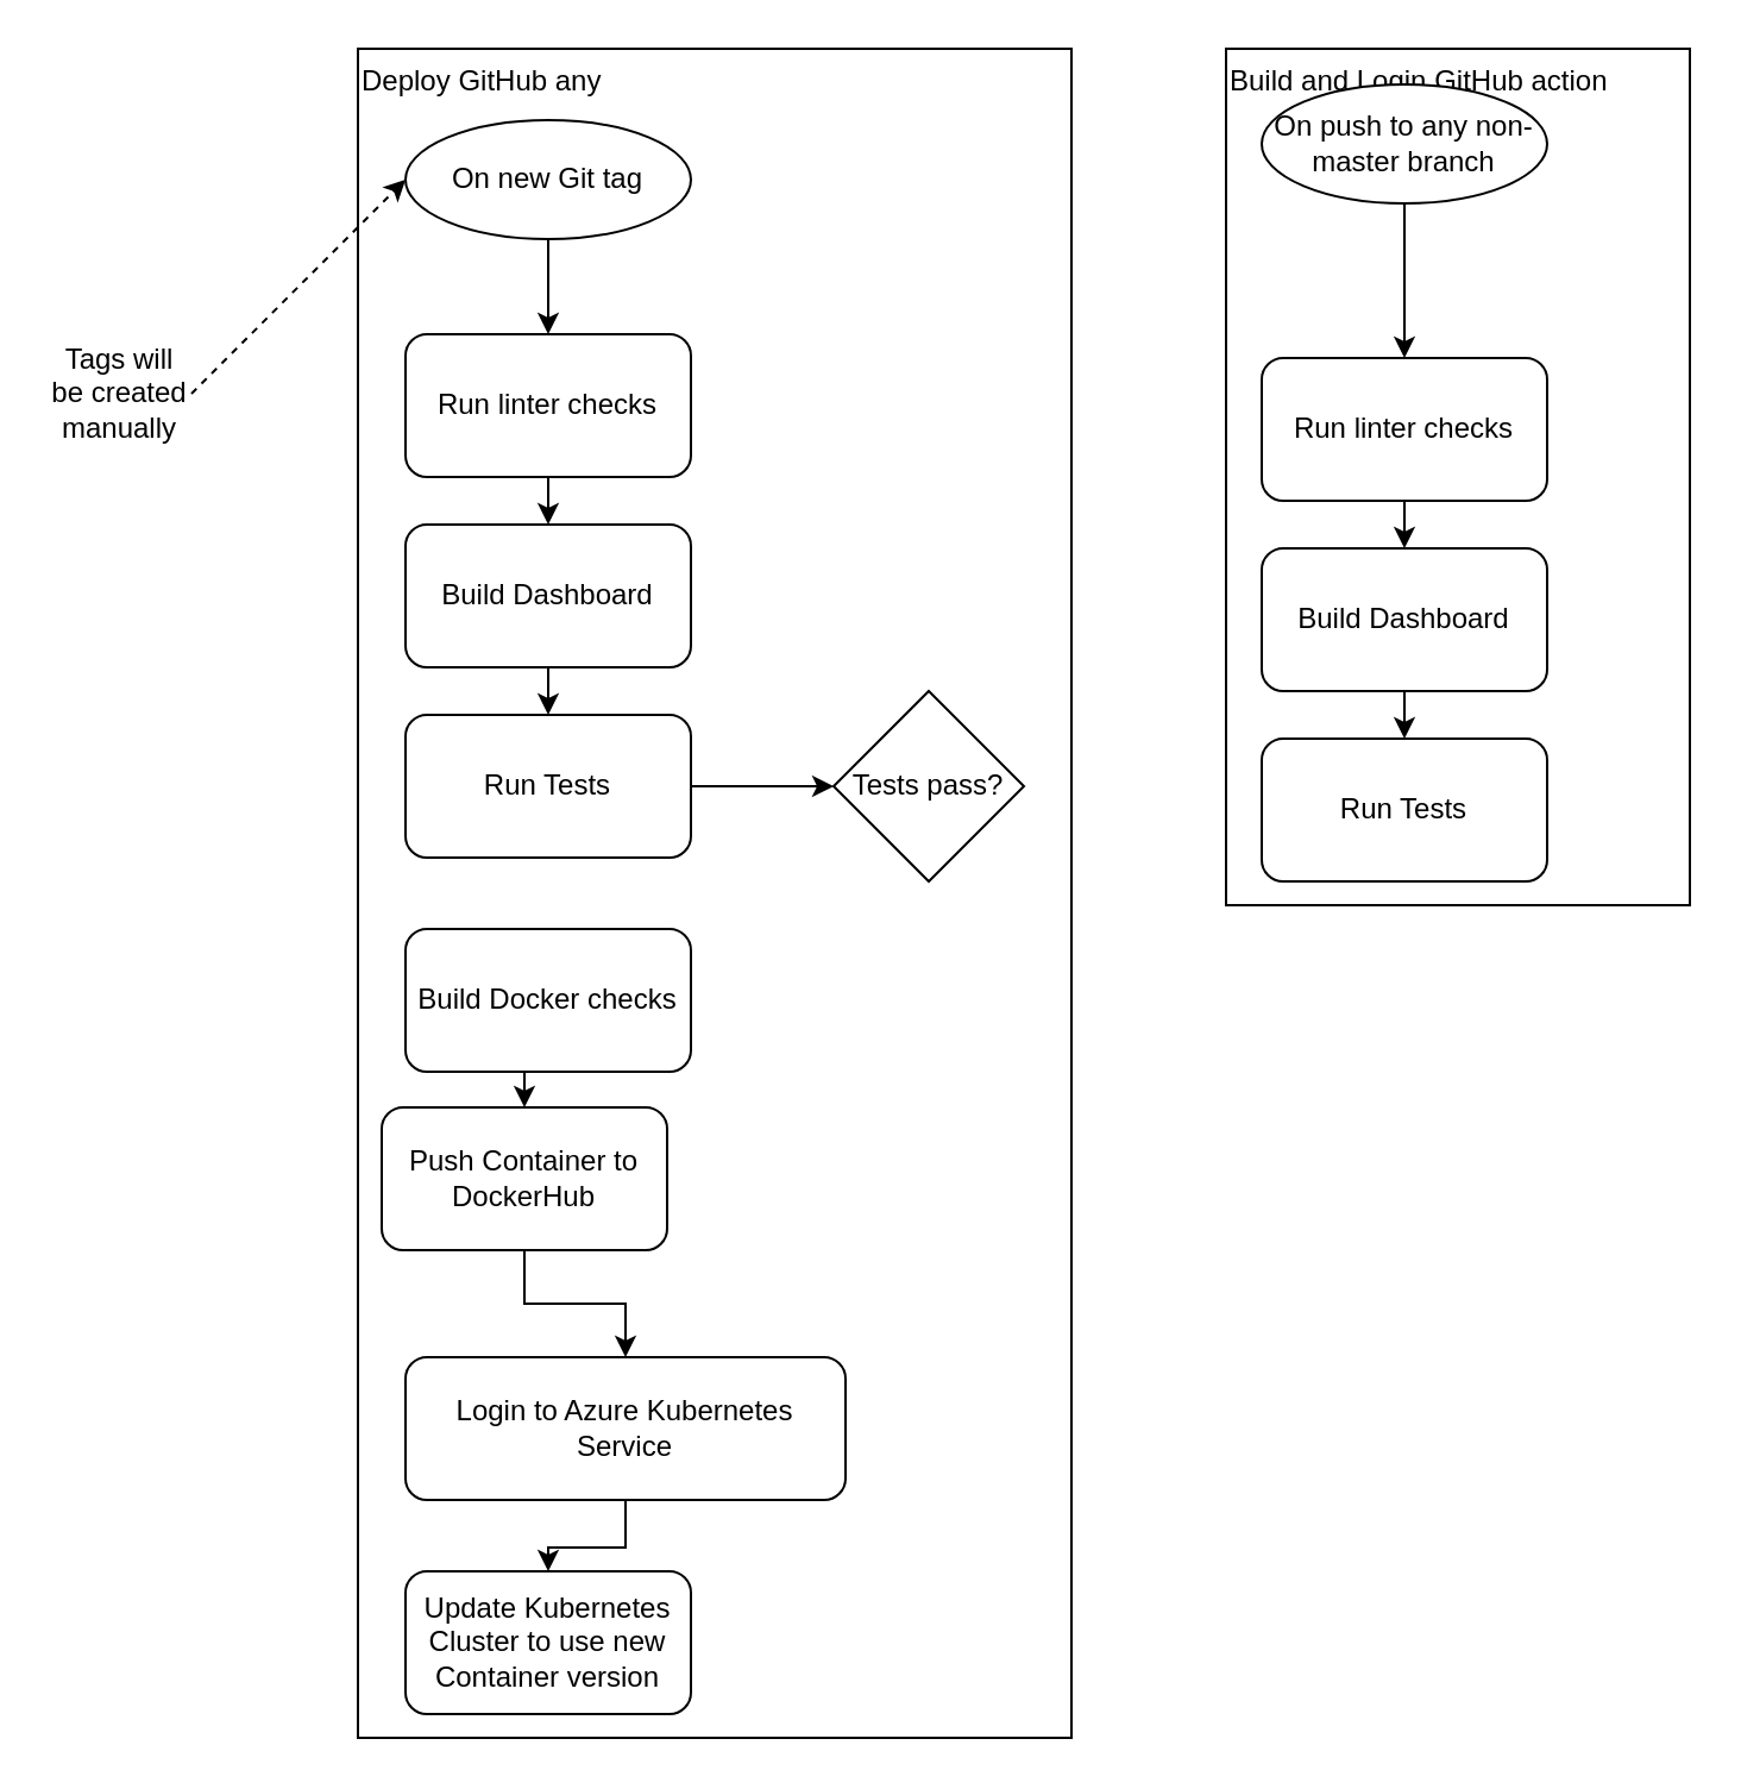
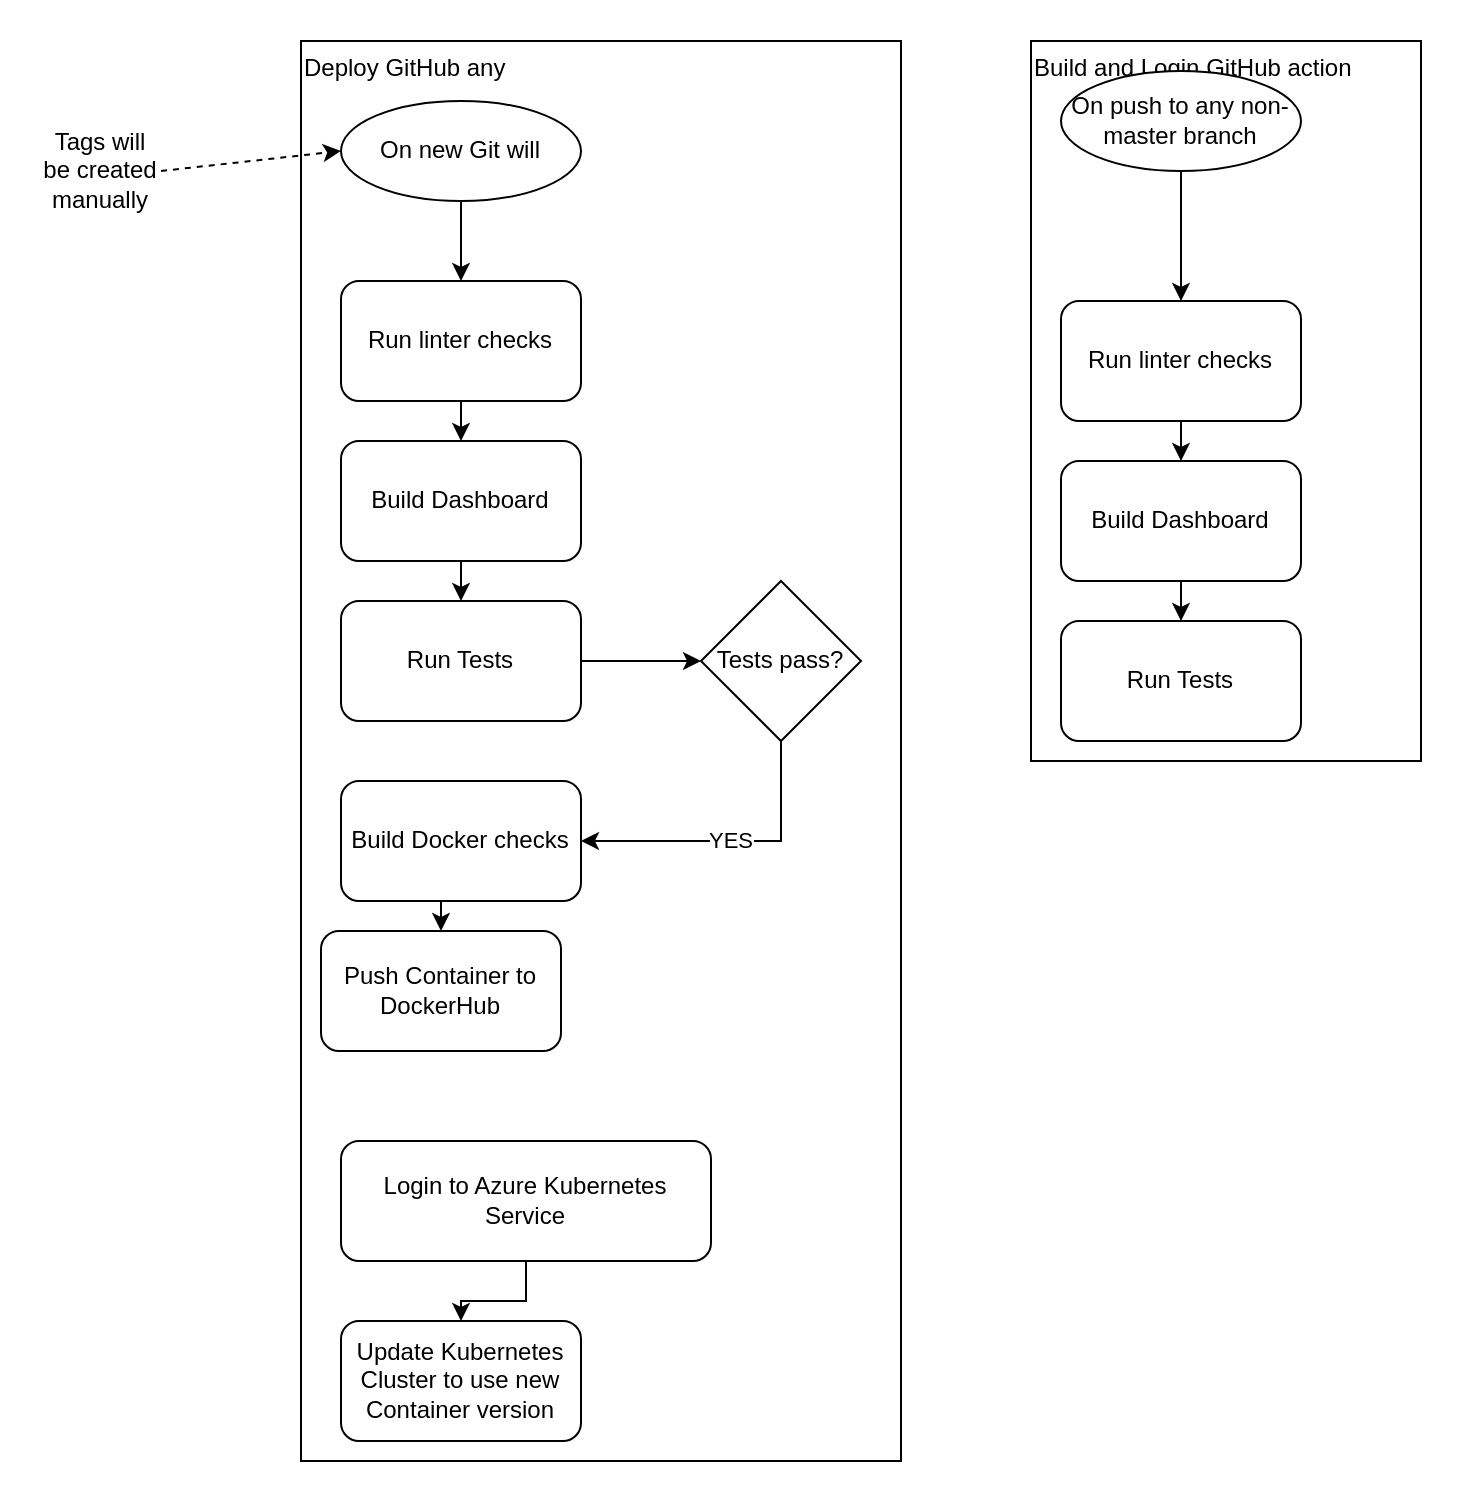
- <mxCell id="20" value="On new Git tag" style="ellipse;whiteSpace=wrap;html=1;" vertex="1" parent="1"><mxGeometry x="170" y="50" width="120" height="50" as="geometry" /></mxCell>
+ <mxCell id="20" value="On new Git will" style="ellipse;whiteSpace=wrap;html=1;" vertex="1" parent="1"><mxGeometry x="170" y="50" width="120" height="50" as="geometry" /></mxCell>
- <mxCell id="29" value="Tags will be created manually" style="text;html=1;strokeColor=none;fillColor=none;align=center;verticalAlign=middle;whiteSpace=wrap;rounded=0;" vertex="1" parent="1"><mxGeometry x="20" y="150" width="60" height="30" as="geometry" /></mxCell>
+ <mxCell id="29" value="Tags will be created manually" style="text;html=1;strokeColor=none;fillColor=none;align=center;verticalAlign=middle;whiteSpace=wrap;rounded=0;" vertex="1" parent="1"><mxGeometry x="20" y="70" width="60" height="30" as="geometry" /></mxCell>
+ <mxCell id="7" value="YES" style="edgeStyle=orthogonalEdgeStyle;rounded=0;orthogonalLoop=1;jettySize=auto;html=1;exitX=0.5;exitY=1;exitDx=0;exitDy=0;entryX=1;entryY=0.5;entryDx=0;entryDy=0;" edge="1" parent="1" source="8" target="12"><mxGeometry relative="1" as="geometry" /></mxCell>
- <mxCell id="13" style="edgeStyle=orthogonalEdgeStyle;rounded=0;orthogonalLoop=1;jettySize=auto;html=1;exitX=0.5;exitY=1;exitDx=0;exitDy=0;entryX=0.5;entryY=0;entryDx=0;entryDy=0;" edge="1" parent="1" source="14" target="16"><mxGeometry relative="1" as="geometry" /></mxCell>
